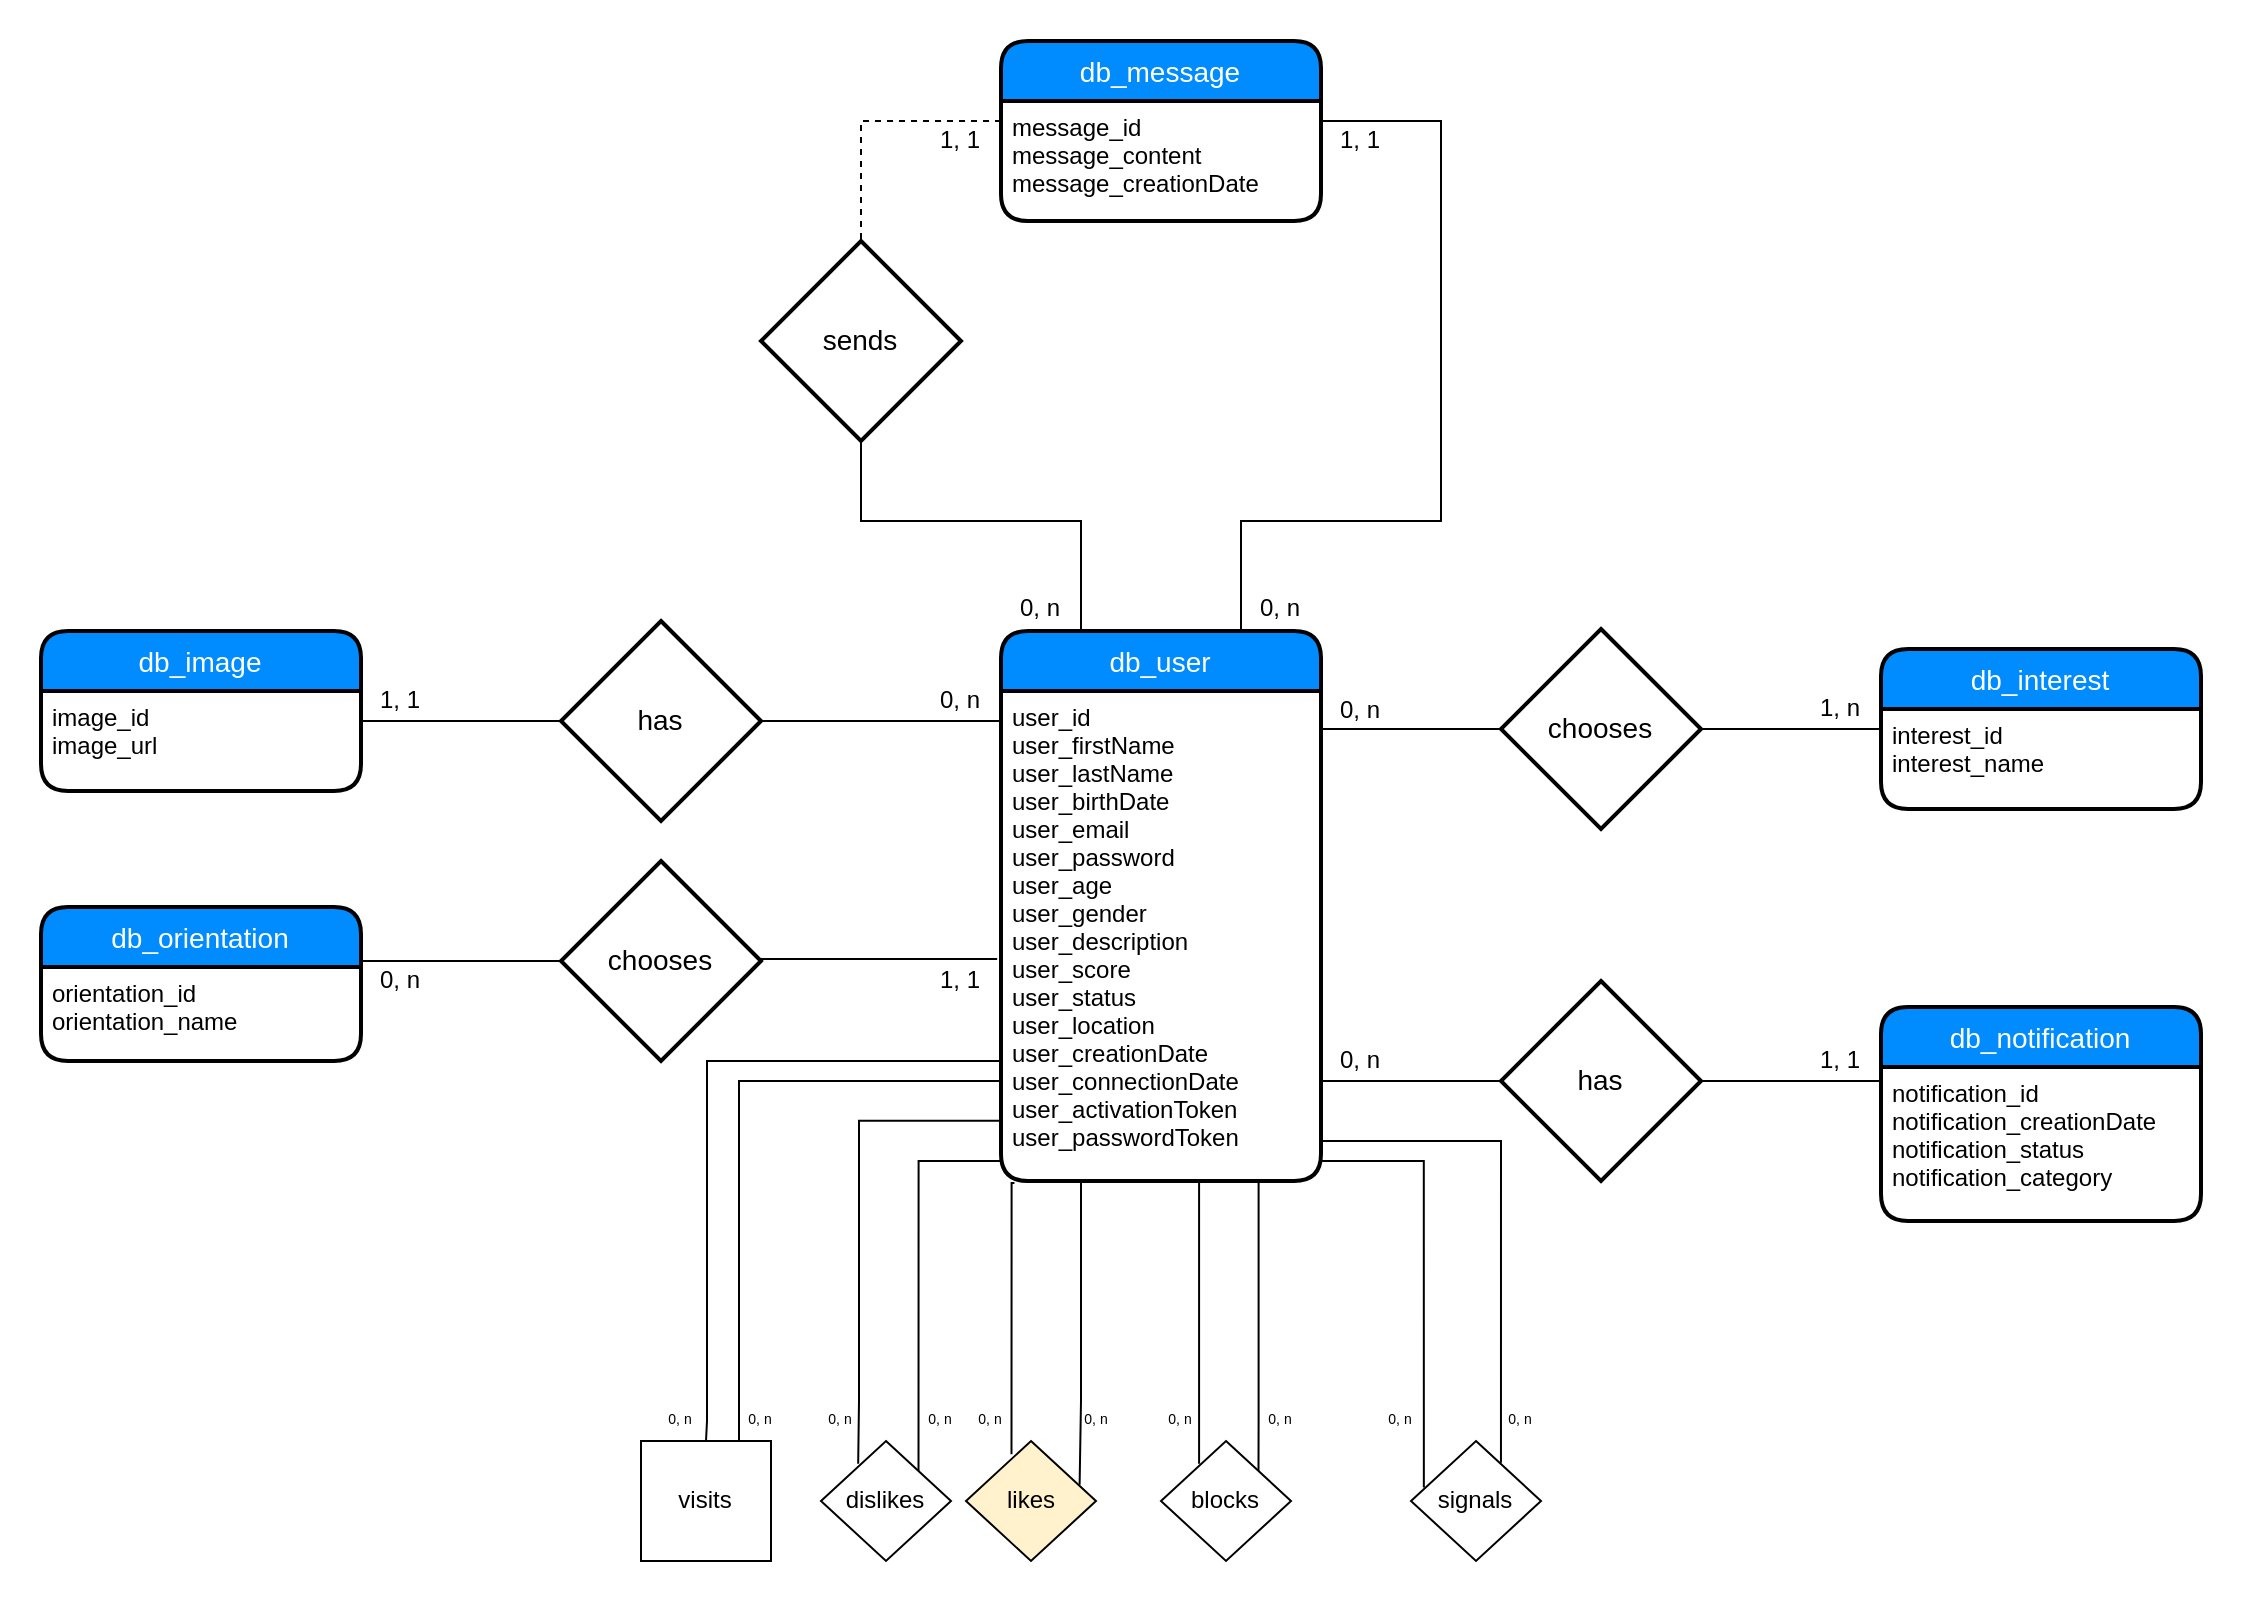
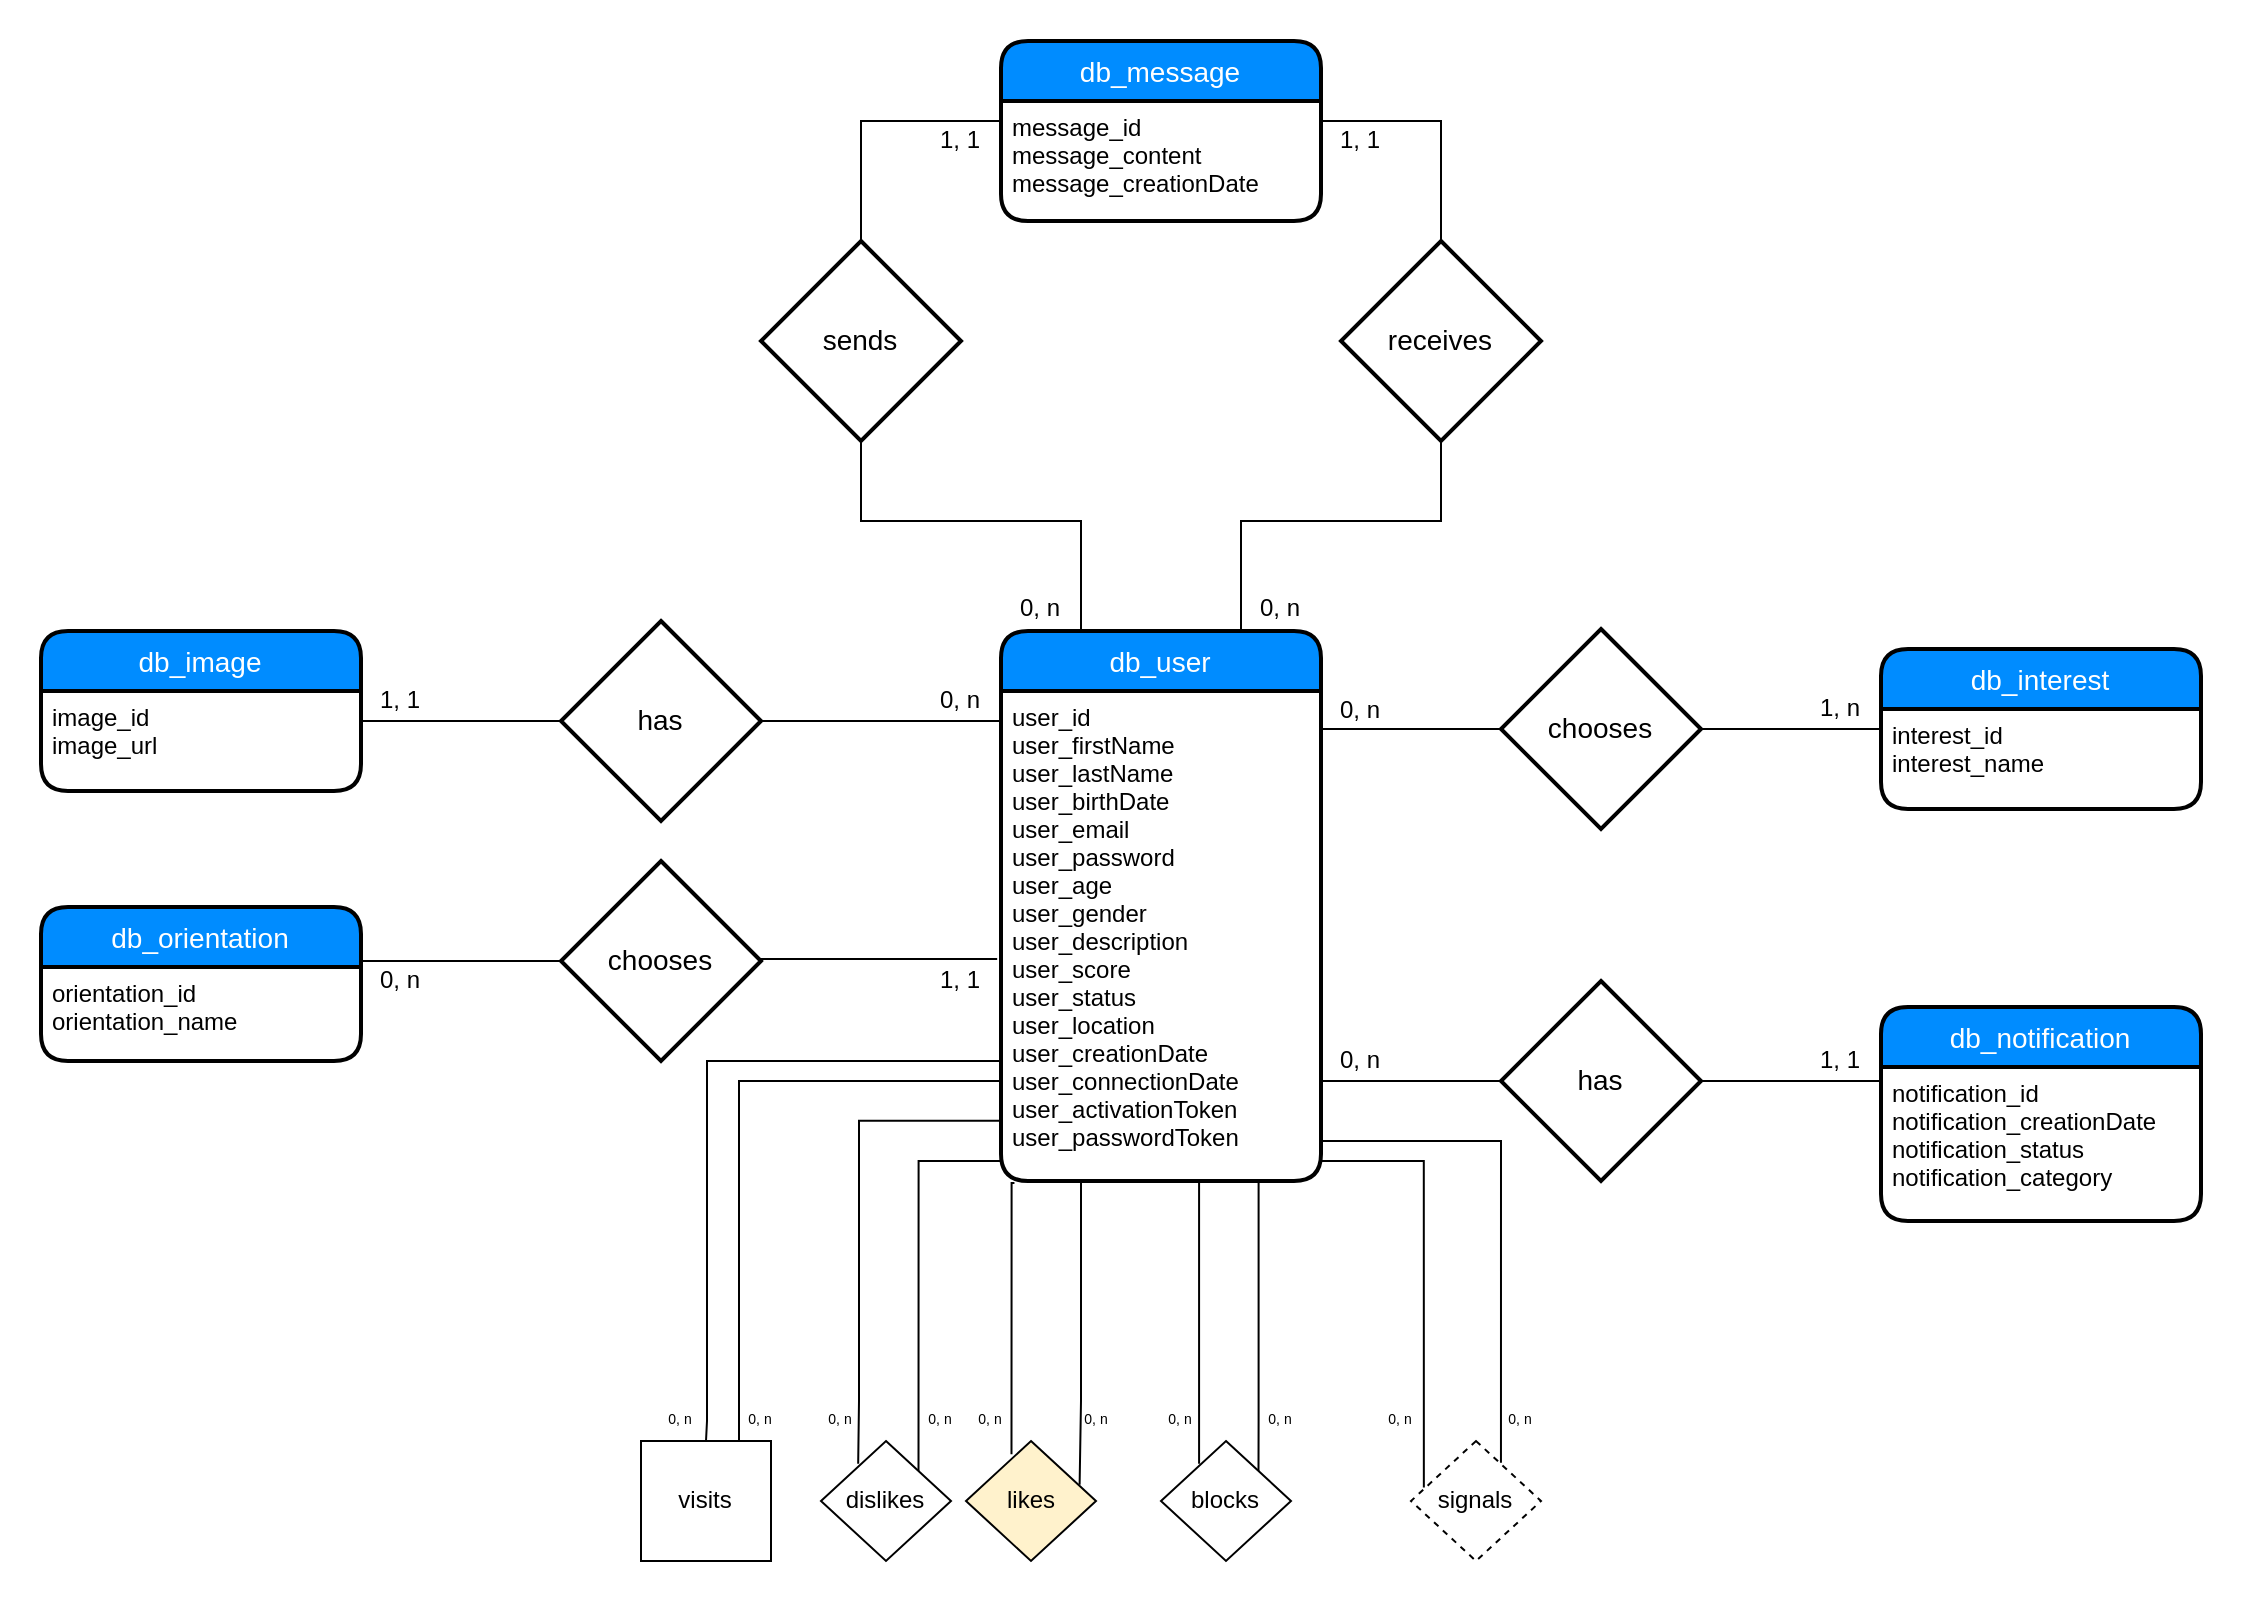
- <mxCell id="19" style="edgeStyle=orthogonalEdgeStyle;rounded=0;orthogonalLoop=1;jettySize=auto;html=1;endArrow=none;endFill=0;dashed=1;" parent="1" source="5" target="18" edge="1"><mxGeometry relative="1" as="geometry"><mxPoint x="500" y="60.059" as="sourcePoint" /><mxPoint x="500" y="349.471" as="targetPoint" /><Array as="points"><mxPoint x="430" y="60" /></Array></mxGeometry></mxCell>
+ <mxCell id="19" style="edgeStyle=orthogonalEdgeStyle;rounded=0;orthogonalLoop=1;jettySize=auto;html=1;endArrow=none;endFill=0;" parent="1" source="5" target="18" edge="1"><mxGeometry relative="1" as="geometry"><mxPoint x="500" y="60.059" as="sourcePoint" /><mxPoint x="500" y="349.471" as="targetPoint" /><Array as="points"><mxPoint x="430" y="60" /></Array></mxGeometry></mxCell>
+ <mxCell id="23" value="receives" style="shape=rhombus;strokeWidth=2;fontSize=17;perimeter=rhombusPerimeter;whiteSpace=wrap;html=1;align=center;fontSize=14;" parent="1" vertex="1"><mxGeometry x="670" y="120" width="100" height="100" as="geometry" /></mxCell>
- <mxCell id="36" value="signals" style="rhombus;whiteSpace=wrap;html=1;" vertex="1" parent="1"><mxGeometry x="705" y="720" width="65" height="60" as="geometry" /></mxCell>
+ <mxCell id="36" value="signals" style="rhombus;whiteSpace=wrap;html=1;dashed=1;" vertex="1" parent="1"><mxGeometry x="705" y="720" width="65" height="60" as="geometry" /></mxCell>
